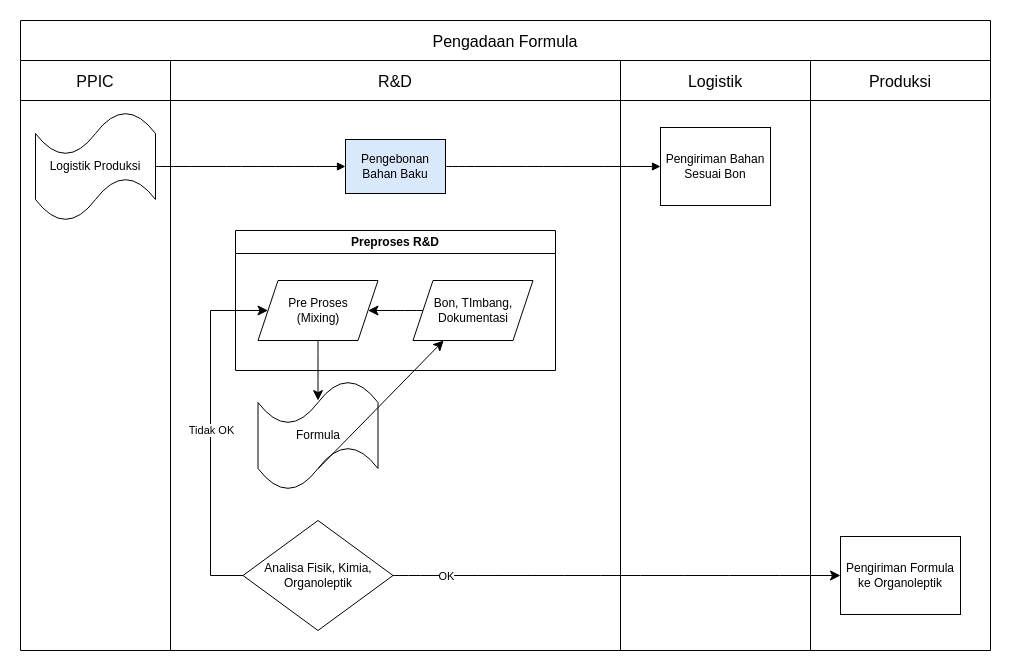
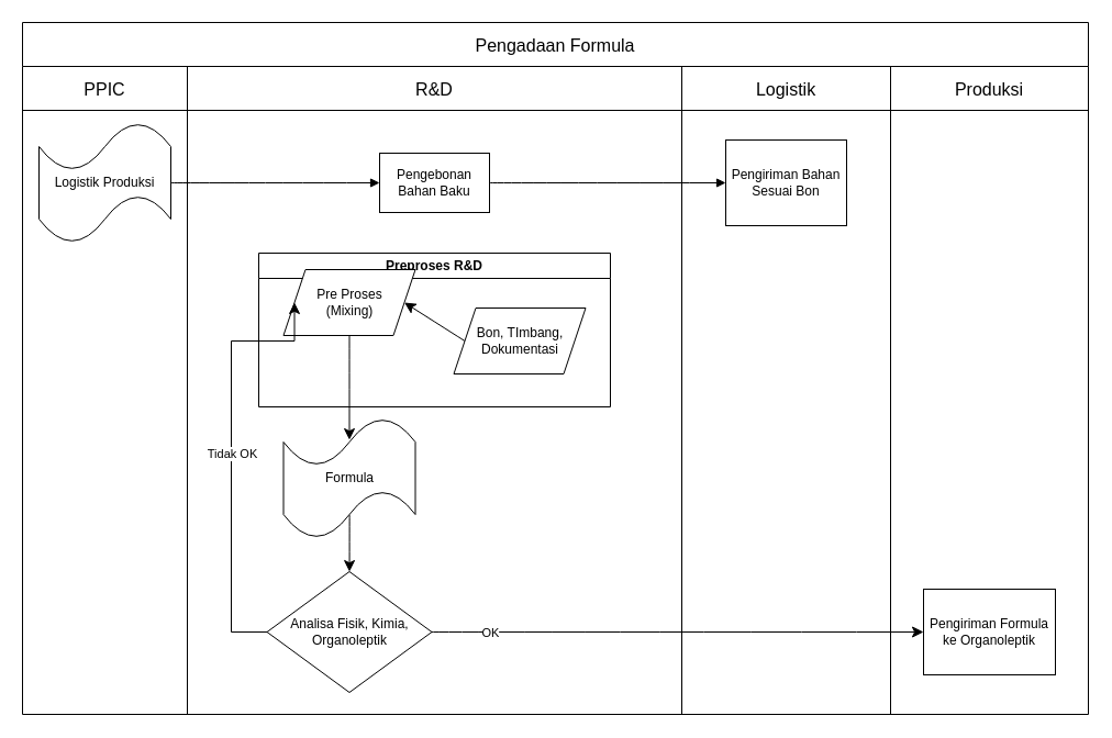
- <mxCell id="7" value="Pengebonan Bahan Baku" style="whiteSpace=wrap;strokeWidth=1;fillColor=#dae8fc;" parent="6" vertex="1"><mxGeometry x="175" y="79" width="100" height="54" as="geometry" /></mxCell>
+ <mxCell id="7" value="Pengebonan Bahan Baku" style="whiteSpace=wrap;strokeWidth=1;" parent="6" vertex="1"><mxGeometry x="175" y="79" width="100" height="54" as="geometry" /></mxCell>
- <mxCell id="11" value="Pre Proses&lt;br&gt;(Mixing)" style="shape=parallelogram;perimeter=parallelogramPerimeter;whiteSpace=wrap;html=1;fixedSize=1;" parent="8" vertex="1"><mxGeometry x="22.5" y="50" width="120" height="60" as="geometry" /></mxCell>
+ <mxCell id="11" value="Pre Proses&lt;br&gt;(Mixing)" style="shape=parallelogram;perimeter=parallelogramPerimeter;whiteSpace=wrap;html=1;fixedSize=1;" parent="8" vertex="1"><mxGeometry x="22.5" y="15" width="120" height="60" as="geometry" /></mxCell>
- <mxCell id="15" value="" style="edgeStyle=none;curved=1;rounded=0;orthogonalLoop=1;jettySize=auto;html=1;fontSize=12;startSize=8;endSize=8;exitX=0.501;exitY=0.802;exitDx=0;exitDy=0;exitPerimeter=0;" parent="6" source="12" target="10" edge="1"><mxGeometry relative="1" as="geometry" /></mxCell>
+ <mxCell id="15" value="" style="edgeStyle=none;curved=1;rounded=0;orthogonalLoop=1;jettySize=auto;html=1;fontSize=12;startSize=8;endSize=8;exitX=0.501;exitY=0.802;exitDx=0;exitDy=0;exitPerimeter=0;" parent="6" source="12" target="13" edge="1"><mxGeometry relative="1" as="geometry" /></mxCell>
